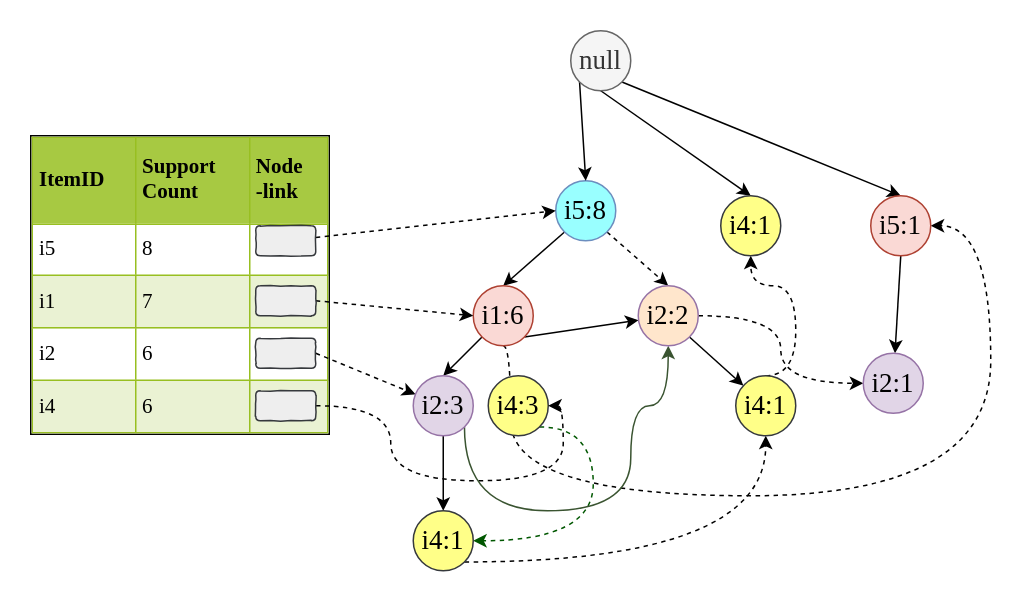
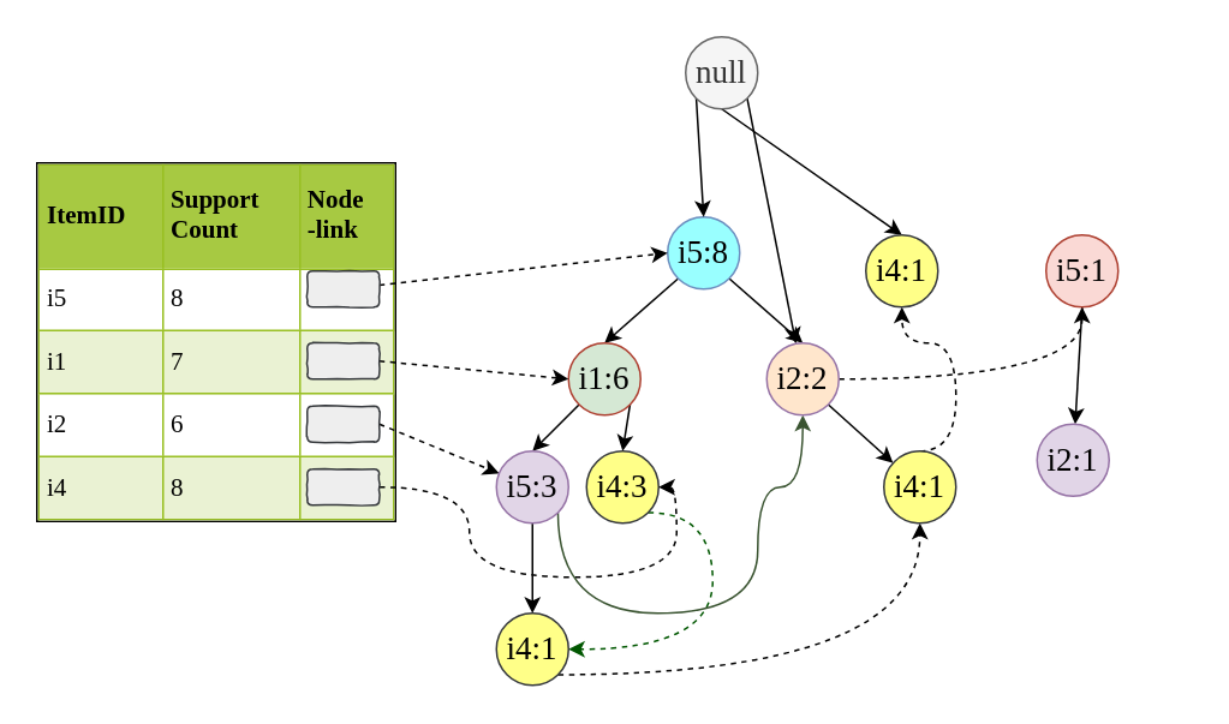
- <mxCell id="11" style="rounded=0;orthogonalLoop=1;jettySize=auto;html=0;exitX=1;exitY=1;exitDx=0;exitDy=0;shadow=0;labelBackgroundColor=#FFF2CC;strokeWidth=1;fontFamily=Times New Roman;fontSize=14;fontColor=#000000;entryX=0.5;entryY=0;entryDx=0;entryDy=0;" parent="1" source="12" target="37" edge="1"><mxGeometry relative="1" as="geometry" /></mxCell>
+ <mxCell id="11" style="rounded=0;orthogonalLoop=1;jettySize=auto;html=0;exitX=1;exitY=1;exitDx=0;exitDy=0;shadow=0;labelBackgroundColor=#FFF2CC;strokeWidth=1;fontFamily=Times New Roman;fontSize=14;fontColor=#000000;" parent="1" source="12" target="32" edge="1"><mxGeometry relative="1" as="geometry" /></mxCell>
- <mxCell id="15" value="&lt;table border=&quot;1&quot; width=&quot;100%&quot; cellpadding=&quot;4&quot; style=&quot;width: 100%; height: 100%; border-collapse: collapse; font-size: 14px;&quot;&gt;&lt;tbody style=&quot;font-size: 14px;&quot;&gt;&lt;tr style=&quot;background-color: rgb(167, 201, 66); border: 1px solid rgb(152, 191, 33); font-size: 14px;&quot;&gt;&lt;th align=&quot;left&quot; style=&quot;font-size: 14px;&quot;&gt;ItemID&lt;/th&gt;&lt;th align=&quot;left&quot; style=&quot;font-size: 14px;&quot;&gt;Support &lt;br style=&quot;font-size: 14px;&quot;&gt;Count&lt;/th&gt;&lt;th align=&quot;left&quot; style=&quot;font-size: 14px;&quot;&gt;Node&lt;br style=&quot;font-size: 14px;&quot;&gt;-link&lt;/th&gt;&lt;/tr&gt;&lt;tr style=&quot;border: 1px solid rgb(152, 191, 33); font-size: 14px;&quot;&gt;&lt;td style=&quot;font-size: 14px;&quot;&gt;i5&lt;/td&gt;&lt;td style=&quot;font-size: 14px;&quot;&gt;8&lt;/td&gt;&lt;td style=&quot;font-size: 14px;&quot;&gt;&lt;br style=&quot;font-size: 14px;&quot;&gt;&lt;/td&gt;&lt;/tr&gt;&lt;tr style=&quot;background-color: rgb(234, 242, 211); border: 1px solid rgb(152, 191, 33); font-size: 14px;&quot;&gt;&lt;td style=&quot;font-size: 14px;&quot;&gt;i1&lt;/td&gt;&lt;td style=&quot;font-size: 14px;&quot;&gt;7&lt;/td&gt;&lt;td style=&quot;font-size: 14px;&quot;&gt;&lt;/td&gt;&lt;/tr&gt;&lt;tr style=&quot;border: 1px solid rgb(152, 191, 33); font-size: 14px;&quot;&gt;&lt;td style=&quot;font-size: 14px;&quot;&gt;i2&lt;/td&gt;&lt;td style=&quot;font-size: 14px;&quot;&gt;6&lt;/td&gt;&lt;td style=&quot;font-size: 14px;&quot;&gt;&lt;br style=&quot;font-size: 14px;&quot;&gt;&lt;/td&gt;&lt;/tr&gt;&lt;tr style=&quot;background-color: rgb(234, 242, 211); border: 1px solid rgb(152, 191, 33); font-size: 14px;&quot;&gt;&lt;td style=&quot;font-size: 14px;&quot;&gt;i4&lt;/td&gt;&lt;td style=&quot;font-size: 14px;&quot;&gt;6&lt;/td&gt;&lt;td style=&quot;font-size: 14px;&quot;&gt;&lt;br style=&quot;font-size: 14px;&quot;&gt;&lt;/td&gt;&lt;/tr&gt;&lt;/tbody&gt;&lt;/table&gt;" style="text;html=1;overflow=fill;rounded=1;flipV=1;flipH=1;shadow=0;comic=0;glass=1;fontColor=#000000;labelBorderColor=#000000;fontFamily=Lucida Console;fontSize=14;" parent="1" vertex="1"><mxGeometry x="20" y="90" width="200" height="200" as="geometry" /></mxCell>
+ <mxCell id="15" value="&lt;table border=&quot;1&quot; width=&quot;100%&quot; cellpadding=&quot;4&quot; style=&quot;width: 100%; height: 100%; border-collapse: collapse; font-size: 14px;&quot;&gt;&lt;tbody style=&quot;font-size: 14px;&quot;&gt;&lt;tr style=&quot;background-color: rgb(167, 201, 66); border: 1px solid rgb(152, 191, 33); font-size: 14px;&quot;&gt;&lt;th align=&quot;left&quot; style=&quot;font-size: 14px;&quot;&gt;ItemID&lt;/th&gt;&lt;th align=&quot;left&quot; style=&quot;font-size: 14px;&quot;&gt;Support &lt;br style=&quot;font-size: 14px;&quot;&gt;Count&lt;/th&gt;&lt;th align=&quot;left&quot; style=&quot;font-size: 14px;&quot;&gt;Node&lt;br style=&quot;font-size: 14px;&quot;&gt;-link&lt;/th&gt;&lt;/tr&gt;&lt;tr style=&quot;border: 1px solid rgb(152, 191, 33); font-size: 14px;&quot;&gt;&lt;td style=&quot;font-size: 14px;&quot;&gt;i5&lt;/td&gt;&lt;td style=&quot;font-size: 14px;&quot;&gt;8&lt;/td&gt;&lt;td style=&quot;font-size: 14px;&quot;&gt;&lt;br style=&quot;font-size: 14px;&quot;&gt;&lt;/td&gt;&lt;/tr&gt;&lt;tr style=&quot;background-color: rgb(234, 242, 211); border: 1px solid rgb(152, 191, 33); font-size: 14px;&quot;&gt;&lt;td style=&quot;font-size: 14px;&quot;&gt;i1&lt;/td&gt;&lt;td style=&quot;font-size: 14px;&quot;&gt;7&lt;/td&gt;&lt;td style=&quot;font-size: 14px;&quot;&gt;&lt;/td&gt;&lt;/tr&gt;&lt;tr style=&quot;border: 1px solid rgb(152, 191, 33); font-size: 14px;&quot;&gt;&lt;td style=&quot;font-size: 14px;&quot;&gt;i2&lt;/td&gt;&lt;td style=&quot;font-size: 14px;&quot;&gt;6&lt;/td&gt;&lt;td style=&quot;font-size: 14px;&quot;&gt;&lt;br style=&quot;font-size: 14px;&quot;&gt;&lt;/td&gt;&lt;/tr&gt;&lt;tr style=&quot;background-color: rgb(234, 242, 211); border: 1px solid rgb(152, 191, 33); font-size: 14px;&quot;&gt;&lt;td style=&quot;font-size: 14px;&quot;&gt;i4&lt;/td&gt;&lt;td style=&quot;font-size: 14px;&quot;&gt;8&lt;/td&gt;&lt;td style=&quot;font-size: 14px;&quot;&gt;&lt;br style=&quot;font-size: 14px;&quot;&gt;&lt;/td&gt;&lt;/tr&gt;&lt;/tbody&gt;&lt;/table&gt;" style="text;html=1;overflow=fill;rounded=1;flipV=1;flipH=1;shadow=0;comic=0;glass=1;fontColor=#000000;labelBorderColor=#000000;fontFamily=Lucida Console;fontSize=14;" parent="1" vertex="1"><mxGeometry x="20" y="90" width="200" height="200" as="geometry" /></mxCell>
- <mxCell id="3" style="edgeStyle=none;rounded=0;orthogonalLoop=1;jettySize=auto;html=0;exitX=1;exitY=1;exitDx=0;exitDy=0;entryX=0.5;entryY=0;entryDx=0;entryDy=0;shadow=0;labelBackgroundColor=#FFF2CC;fontFamily=Times New Roman;fontSize=14;fontColor=#000000;dashed=1;" parent="1" source="4" target="32" edge="1"><mxGeometry relative="1" as="geometry" /></mxCell>
+ <mxCell id="3" style="edgeStyle=none;rounded=0;orthogonalLoop=1;jettySize=auto;html=0;exitX=1;exitY=1;exitDx=0;exitDy=0;entryX=0.5;entryY=0;entryDx=0;entryDy=0;shadow=0;labelBackgroundColor=#FFF2CC;fontFamily=Times New Roman;fontSize=14;fontColor=#000000;" parent="1" source="4" target="32" edge="1"><mxGeometry relative="1" as="geometry" /></mxCell>
- <mxCell id="8" value="&lt;font style=&quot;font-size: 18px&quot;&gt;i1:6&lt;/font&gt;" style="ellipse;whiteSpace=wrap;html=1;aspect=fixed;fillColor=#fad9d5;strokeColor=#ae4132;fontFamily=Times New Roman;shadow=0;" parent="1" vertex="1"><mxGeometry x="315" y="190" width="40" height="40" as="geometry" /></mxCell>
+ <mxCell id="8" value="&lt;font style=&quot;font-size: 18px&quot;&gt;i1:6&lt;/font&gt;" style="ellipse;whiteSpace=wrap;html=1;aspect=fixed;fillColor=#d5e8d4;strokeColor=#ae4132;fontFamily=Times New Roman;shadow=0;" parent="1" vertex="1"><mxGeometry x="315" y="190" width="40" height="40" as="geometry" /></mxCell>
- <mxCell id="5" style="rounded=0;orthogonalLoop=1;jettySize=auto;html=1;exitX=1;exitY=1;exitDx=0;exitDy=0;fontFamily=Times New Roman;shadow=0;" parent="1" source="8" target="32" edge="1"><mxGeometry relative="1" as="geometry" /></mxCell>
+ <mxCell id="5" style="rounded=0;orthogonalLoop=1;jettySize=auto;html=1;exitX=1;exitY=1;exitDx=0;exitDy=0;entryX=0.5;entryY=0;entryDx=0;entryDy=0;fontFamily=Times New Roman;shadow=0;" parent="1" source="8" target="14" edge="1"><mxGeometry relative="1" as="geometry" /></mxCell>
- <mxCell id="31" style="edgeStyle=orthogonalEdgeStyle;rounded=0;orthogonalLoop=1;jettySize=auto;html=0;exitX=1;exitY=0.5;exitDx=0;exitDy=0;entryX=0;entryY=0.5;entryDx=0;entryDy=0;shadow=0;labelBackgroundColor=#FFF2CC;strokeWidth=1;fontFamily=Times New Roman;fontSize=14;fontColor=#000000;curved=1;dashed=1;" parent="1" source="32" target="38" edge="1"><mxGeometry relative="1" as="geometry" /></mxCell>
+ <mxCell id="31" style="edgeStyle=orthogonalEdgeStyle;rounded=0;orthogonalLoop=1;jettySize=auto;html=0;exitX=1;exitY=0.5;exitDx=0;exitDy=0;shadow=0;labelBackgroundColor=#FFF2CC;strokeWidth=1;fontFamily=Times New Roman;fontSize=14;fontColor=#000000;curved=1;dashed=1;" parent="1" source="32" target="37" edge="1"><mxGeometry relative="1" as="geometry" /></mxCell>
- <mxCell id="27" value="&lt;font style=&quot;font-size: 18px&quot;&gt;i2:3&lt;/font&gt;" style="ellipse;whiteSpace=wrap;html=1;aspect=fixed;fillColor=#e1d5e7;strokeColor=#9673a6;fontFamily=Times New Roman;shadow=0;" parent="1" vertex="1"><mxGeometry x="275" y="250" width="40" height="40" as="geometry" /></mxCell>
+ <mxCell id="27" value="&lt;font style=&quot;font-size: 18px&quot;&gt;i5:3&lt;/font&gt;" style="ellipse;whiteSpace=wrap;html=1;aspect=fixed;fillColor=#e1d5e7;strokeColor=#9673a6;fontFamily=Times New Roman;shadow=0;" parent="1" vertex="1"><mxGeometry x="275" y="250" width="40" height="40" as="geometry" /></mxCell>
- <mxCell id="7" style="edgeStyle=orthogonalEdgeStyle;rounded=0;orthogonalLoop=1;jettySize=auto;html=1;exitX=0.5;exitY=1;exitDx=0;exitDy=0;entryX=1;entryY=0.5;entryDx=0;entryDy=0;dashed=1;curved=1;" edge="1" parent="1" source="8" target="37"><mxGeometry relative="1" as="geometry"><Array as="points"><mxPoint x="340" y="230" /><mxPoint x="340" y="330" /><mxPoint x="660" y="330" /><mxPoint x="660" y="150" /></Array></mxGeometry></mxCell>
